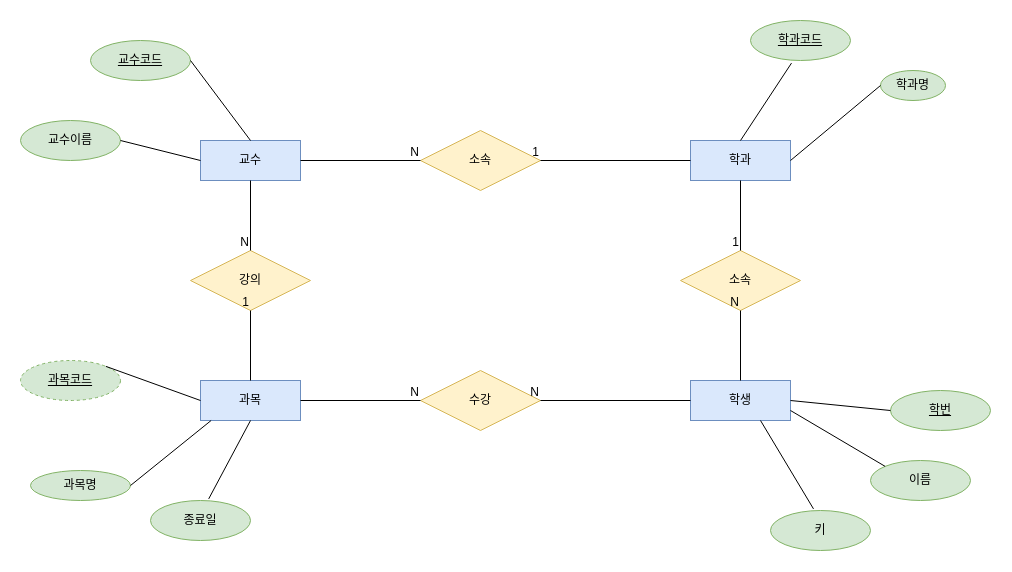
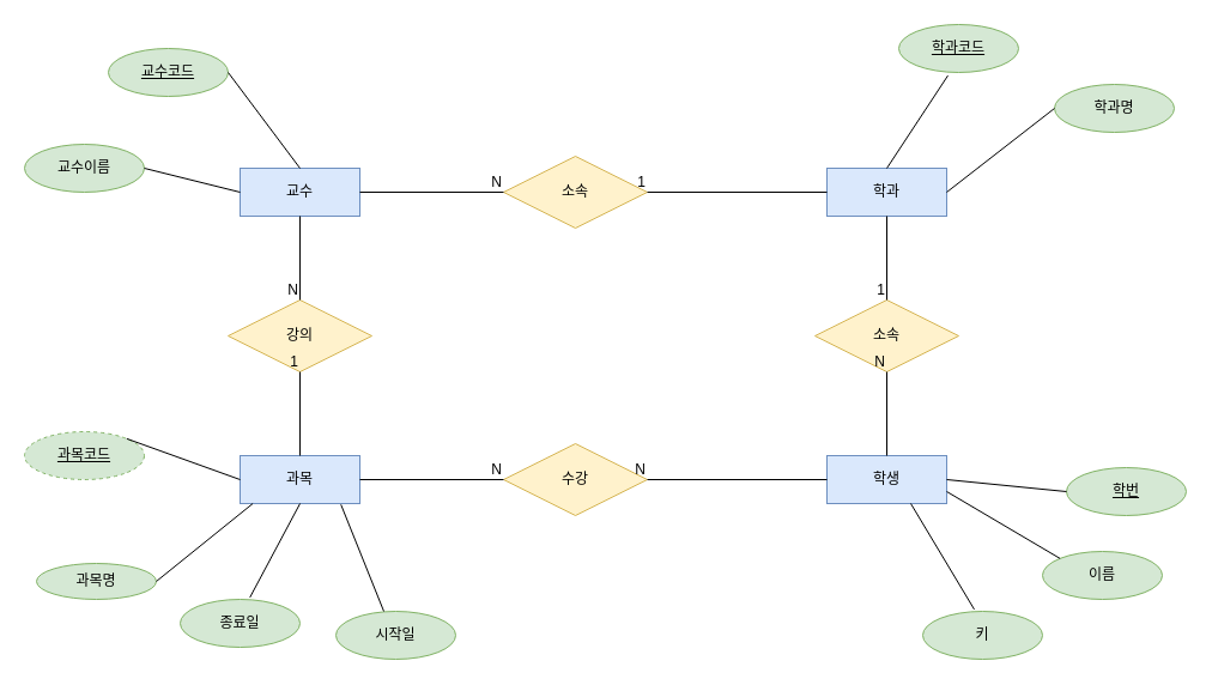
- <mxCell id="23" value="학과명" style="ellipse;whiteSpace=wrap;html=1;align=center;fillColor=#d5e8d4;strokeColor=#82b366;" vertex="1" parent="1"><mxGeometry x="880" y="70" width="65" height="30" as="geometry" /></mxCell>
+ <mxCell id="23" value="학과명" style="ellipse;whiteSpace=wrap;html=1;align=center;fillColor=#d5e8d4;strokeColor=#82b366;" vertex="1" parent="1"><mxGeometry x="880" y="70" width="100" height="40" as="geometry" /></mxCell>
+ <mxCell id="40" value="" style="endArrow=none;html=1;rounded=0;entryX=0.842;entryY=1.02;entryDx=0;entryDy=0;entryPerimeter=0;exitX=0.4;exitY=0;exitDx=0;exitDy=0;exitPerimeter=0;" edge="1" parent="1" source="19" target="4"><mxGeometry relative="1" as="geometry"><mxPoint x="480" y="250" as="sourcePoint" /><mxPoint x="280" y="430" as="targetPoint" /></mxGeometry></mxCell>
+ <mxCell id="19" value="시작일" style="ellipse;whiteSpace=wrap;html=1;align=center;fillColor=#d5e8d4;strokeColor=#82b366;" vertex="1" parent="1"><mxGeometry x="280" y="510" width="100" height="40" as="geometry" /></mxCell>
